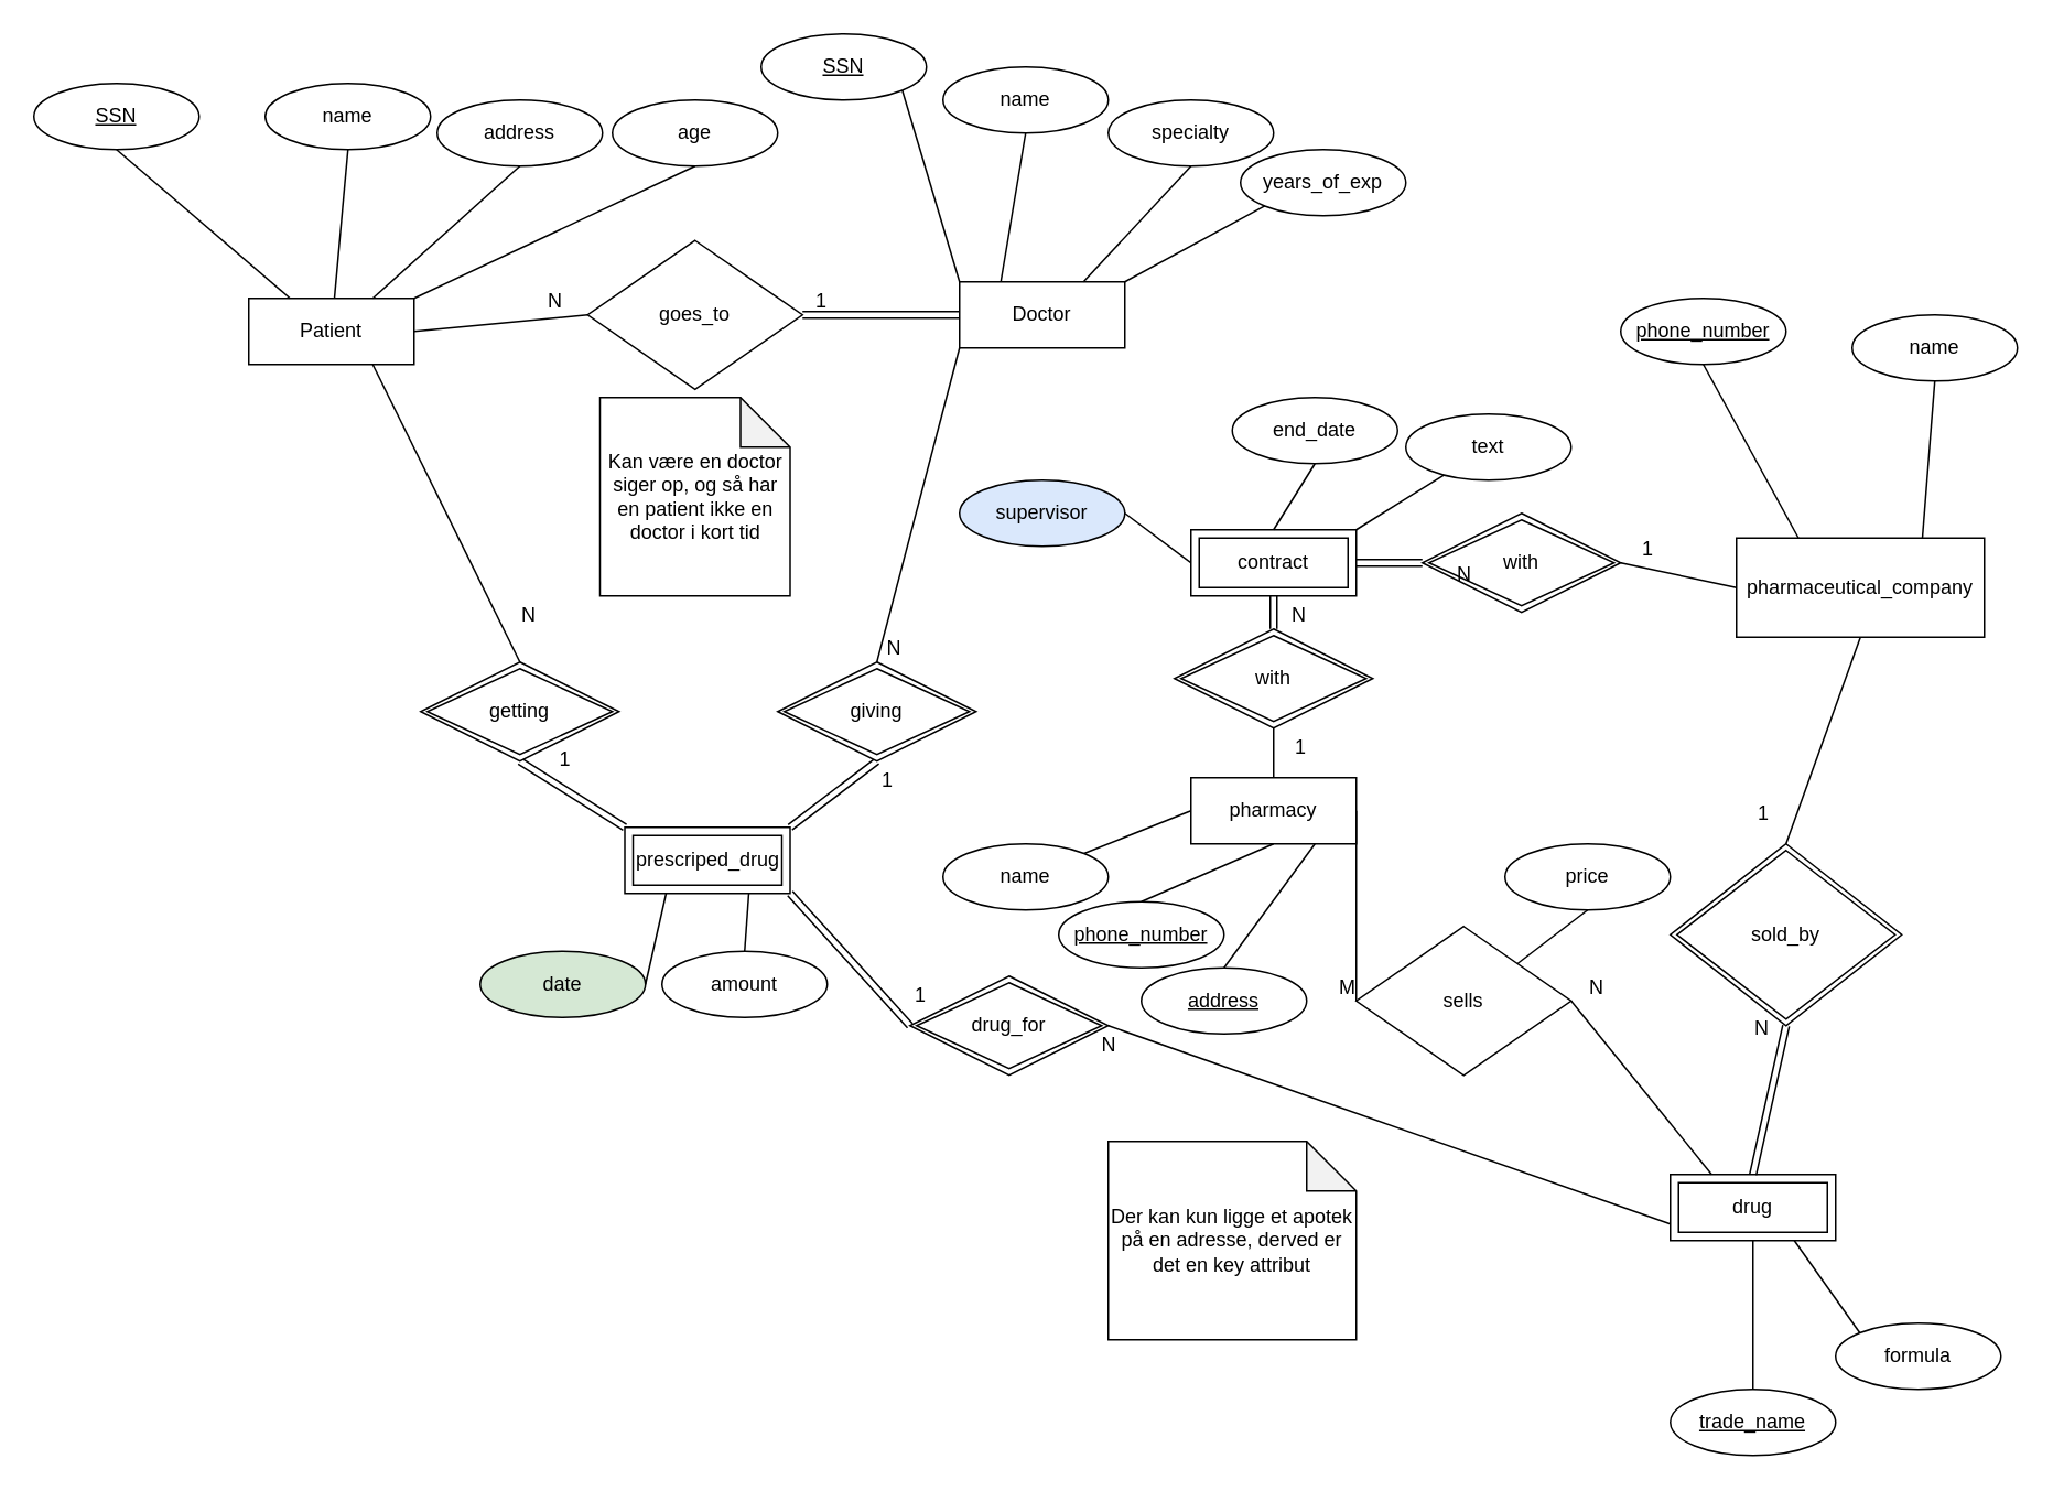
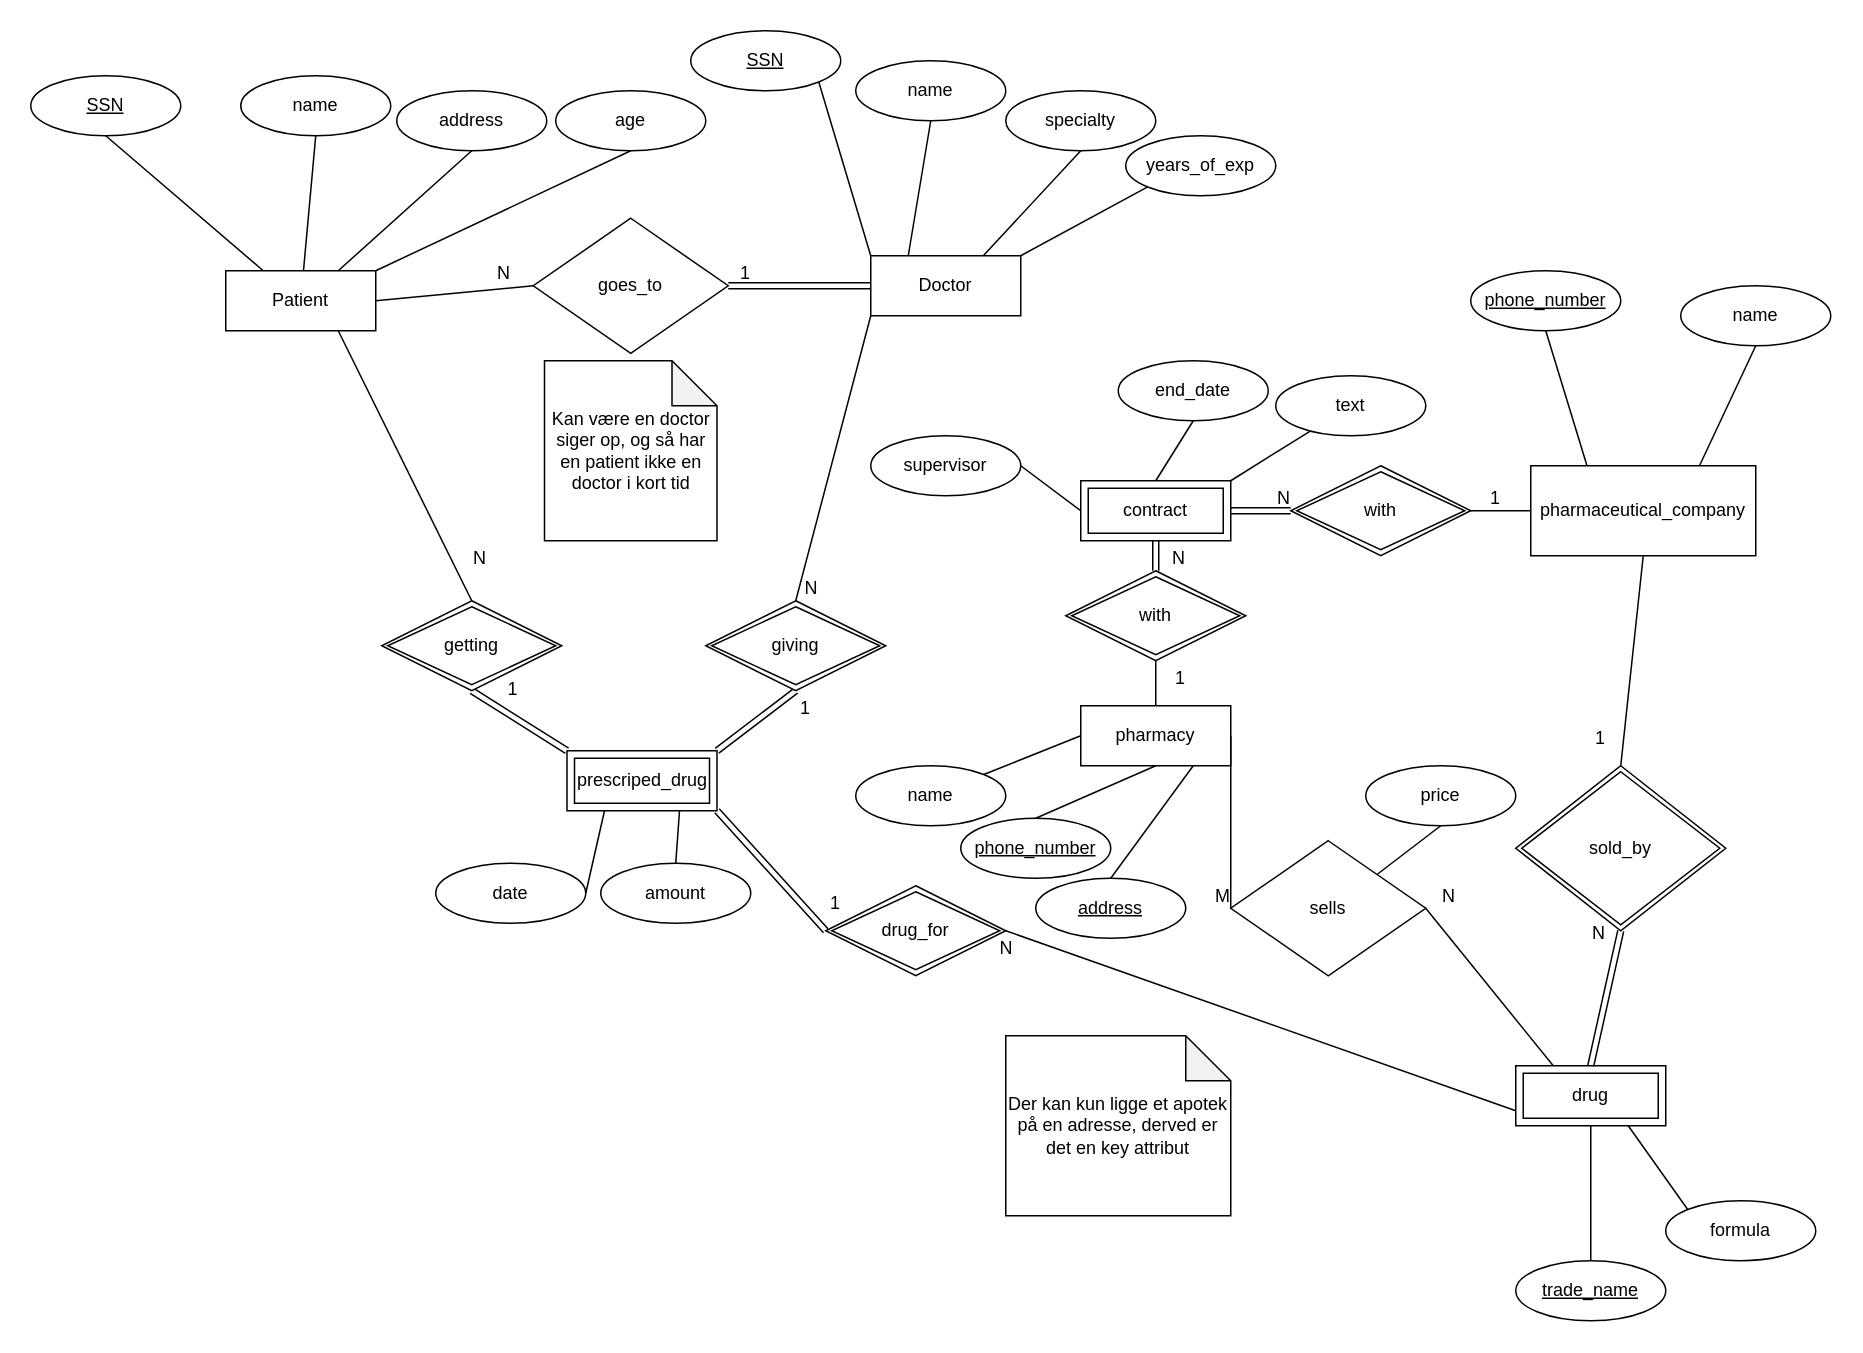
- <mxCell id="93" value="supervisor" style="ellipse;whiteSpace=wrap;html=1;align=center;fillColor=#dae8fc;" parent="1" vertex="1"><mxGeometry x="580" y="290" width="100" height="40" as="geometry" /></mxCell>
+ <mxCell id="93" value="supervisor" style="ellipse;whiteSpace=wrap;html=1;align=center;" parent="1" vertex="1"><mxGeometry x="580" y="290" width="100" height="40" as="geometry" /></mxCell>
- <mxCell id="16" value="pharmaceutical_company" style="whiteSpace=wrap;html=1;align=center;" parent="1" vertex="1"><mxGeometry x="1050" y="325" width="150" height="60" as="geometry" /></mxCell>
+ <mxCell id="16" value="pharmaceutical_company" style="whiteSpace=wrap;html=1;align=center;" parent="1" vertex="1"><mxGeometry x="1020" y="310" width="150" height="60" as="geometry" /></mxCell>
- <mxCell id="62" value="date" style="ellipse;whiteSpace=wrap;html=1;align=center;fillColor=#d5e8d4;" parent="1" vertex="1"><mxGeometry x="290" y="575" width="100" height="40" as="geometry" /></mxCell>
+ <mxCell id="62" value="date" style="ellipse;whiteSpace=wrap;html=1;align=center;" parent="1" vertex="1"><mxGeometry x="290" y="575" width="100" height="40" as="geometry" /></mxCell>
